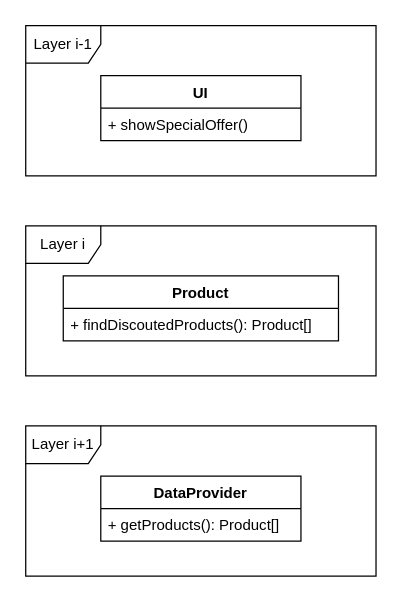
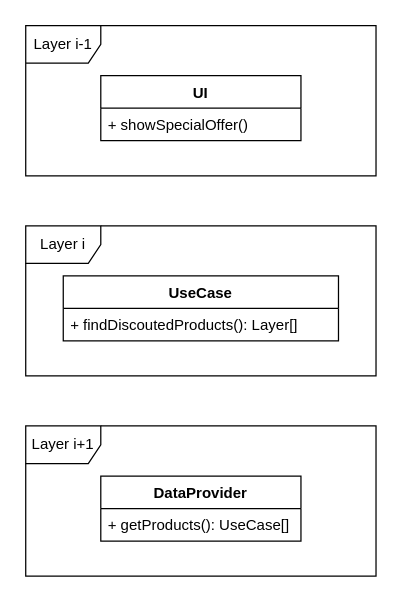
- <mxCell id="7" value="Product" style="swimlane;fontStyle=1;align=center;verticalAlign=top;childLayout=stackLayout;horizontal=1;startSize=26;horizontalStack=0;resizeParent=1;resizeParentMax=0;resizeLast=0;collapsible=1;marginBottom=0;whiteSpace=wrap;html=1;" vertex="1" parent="1"><mxGeometry x="50" y="220" width="220" height="52" as="geometry" /></mxCell>
+ <mxCell id="7" value="UseCase" style="swimlane;fontStyle=1;align=center;verticalAlign=top;childLayout=stackLayout;horizontal=1;startSize=26;horizontalStack=0;resizeParent=1;resizeParentMax=0;resizeLast=0;collapsible=1;marginBottom=0;whiteSpace=wrap;html=1;" vertex="1" parent="1"><mxGeometry x="50" y="220" width="220" height="52" as="geometry" /></mxCell>
- <mxCell id="8" value="+ findDiscoutedProducts(): Product[]" style="text;strokeColor=none;fillColor=none;align=left;verticalAlign=top;spacingLeft=4;spacingRight=4;overflow=hidden;rotatable=0;points=[[0,0.5],[1,0.5]];portConstraint=eastwest;whiteSpace=wrap;html=1;" vertex="1" parent="7"><mxGeometry y="26" width="220" height="26" as="geometry" /></mxCell>
+ <mxCell id="8" value="+ findDiscoutedProducts(): Layer[]" style="text;strokeColor=none;fillColor=none;align=left;verticalAlign=top;spacingLeft=4;spacingRight=4;overflow=hidden;rotatable=0;points=[[0,0.5],[1,0.5]];portConstraint=eastwest;whiteSpace=wrap;html=1;" vertex="1" parent="7"><mxGeometry y="26" width="220" height="26" as="geometry" /></mxCell>
- <mxCell id="10" value="+ getProducts(): Product[]" style="text;strokeColor=none;fillColor=none;align=left;verticalAlign=top;spacingLeft=4;spacingRight=4;overflow=hidden;rotatable=0;points=[[0,0.5],[1,0.5]];portConstraint=eastwest;whiteSpace=wrap;html=1;" vertex="1" parent="9"><mxGeometry y="26" width="160" height="26" as="geometry" /></mxCell>
+ <mxCell id="10" value="+ getProducts(): UseCase[]" style="text;strokeColor=none;fillColor=none;align=left;verticalAlign=top;spacingLeft=4;spacingRight=4;overflow=hidden;rotatable=0;points=[[0,0.5],[1,0.5]];portConstraint=eastwest;whiteSpace=wrap;html=1;" vertex="1" parent="9"><mxGeometry y="26" width="160" height="26" as="geometry" /></mxCell>
